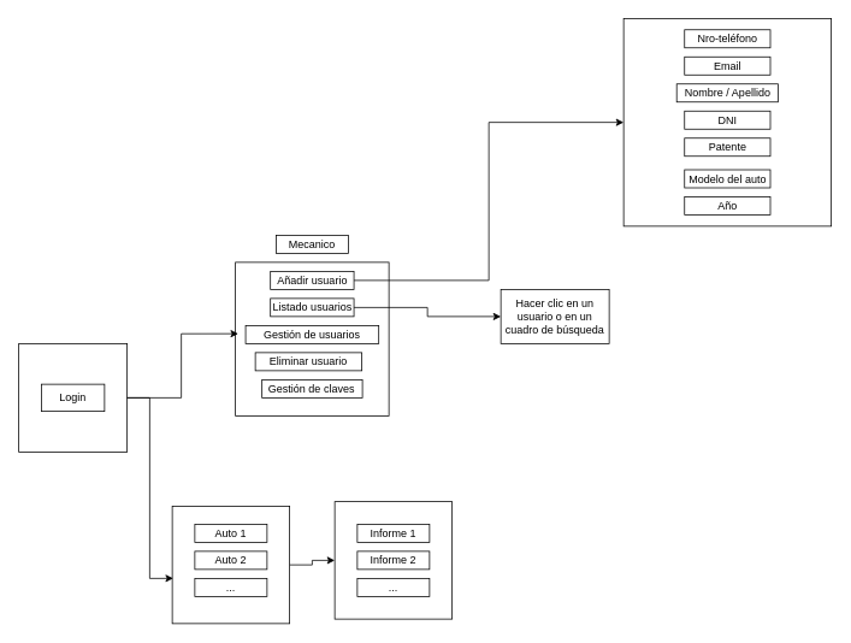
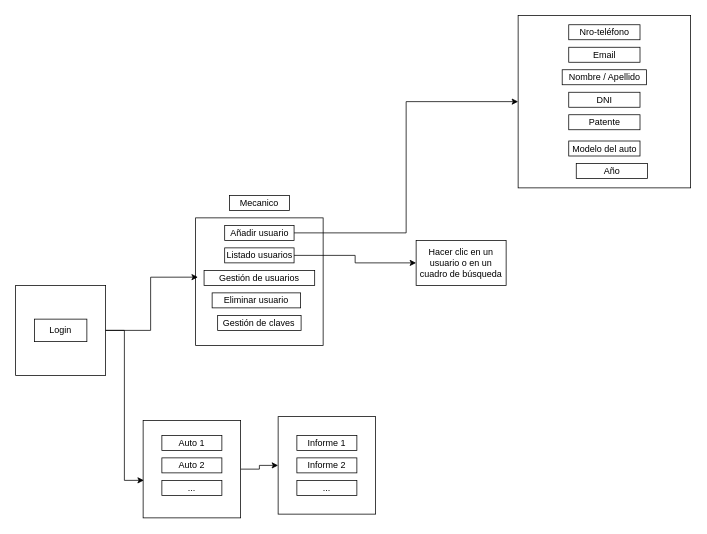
- <mxCell id="31" value="Año" style="rounded=0;whiteSpace=wrap;html=1;" vertex="1" parent="1"><mxGeometry x="757.5" y="217.5" width="95" height="20" as="geometry" /></mxCell>
+ <mxCell id="31" value="Año" style="rounded=0;whiteSpace=wrap;html=1;" vertex="1" parent="1"><mxGeometry x="767.5" y="217.5" width="95" height="20" as="geometry" /></mxCell>
